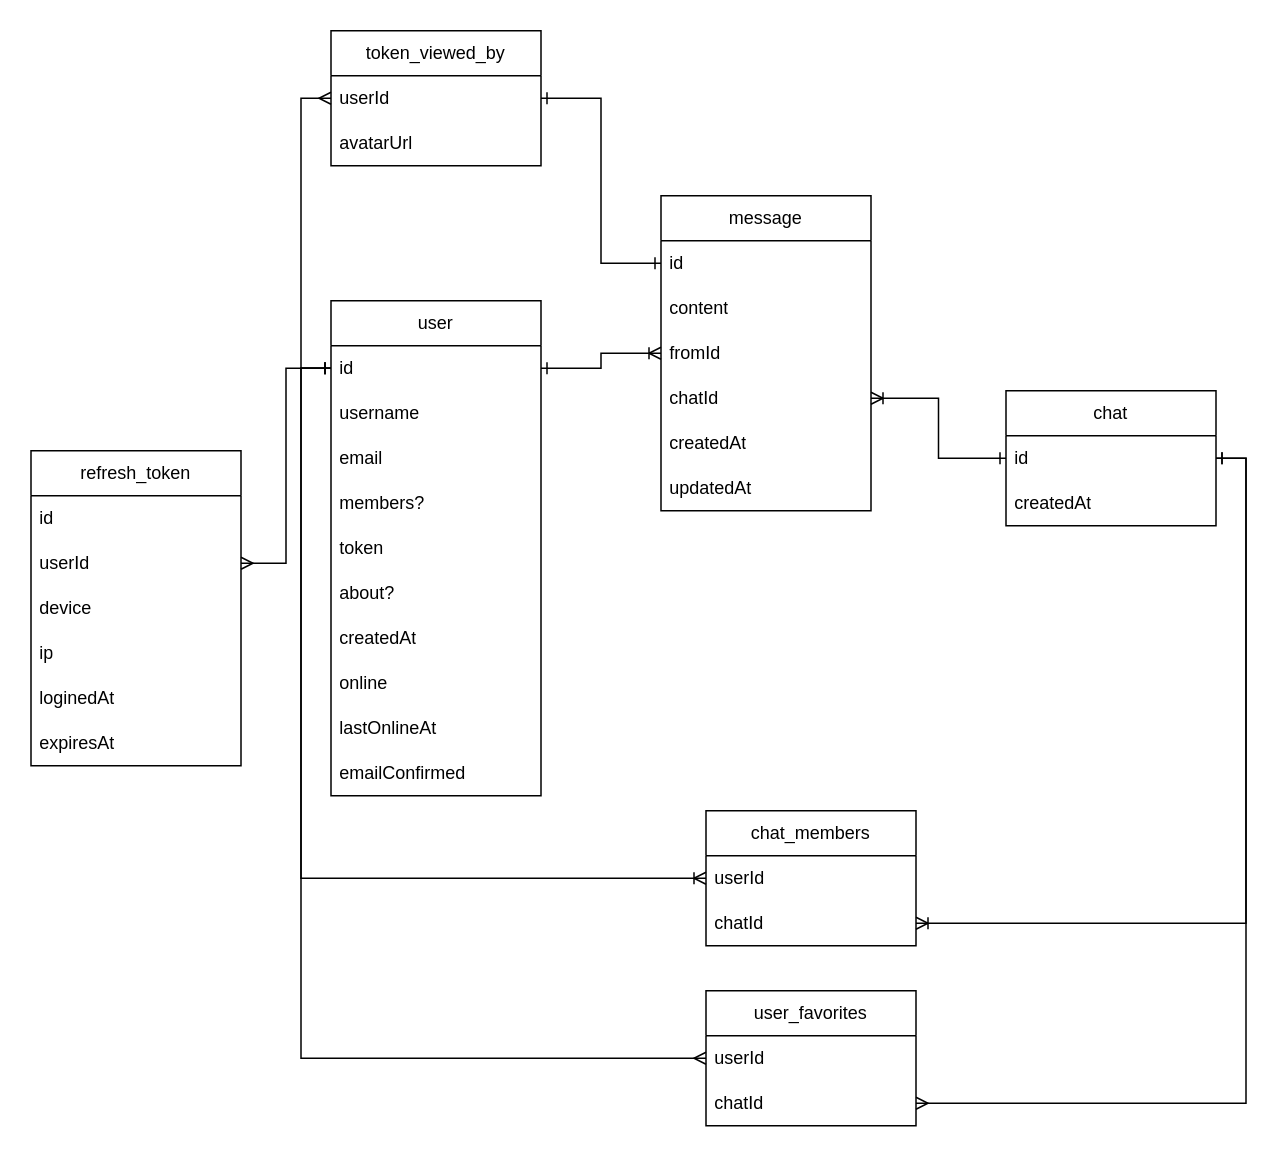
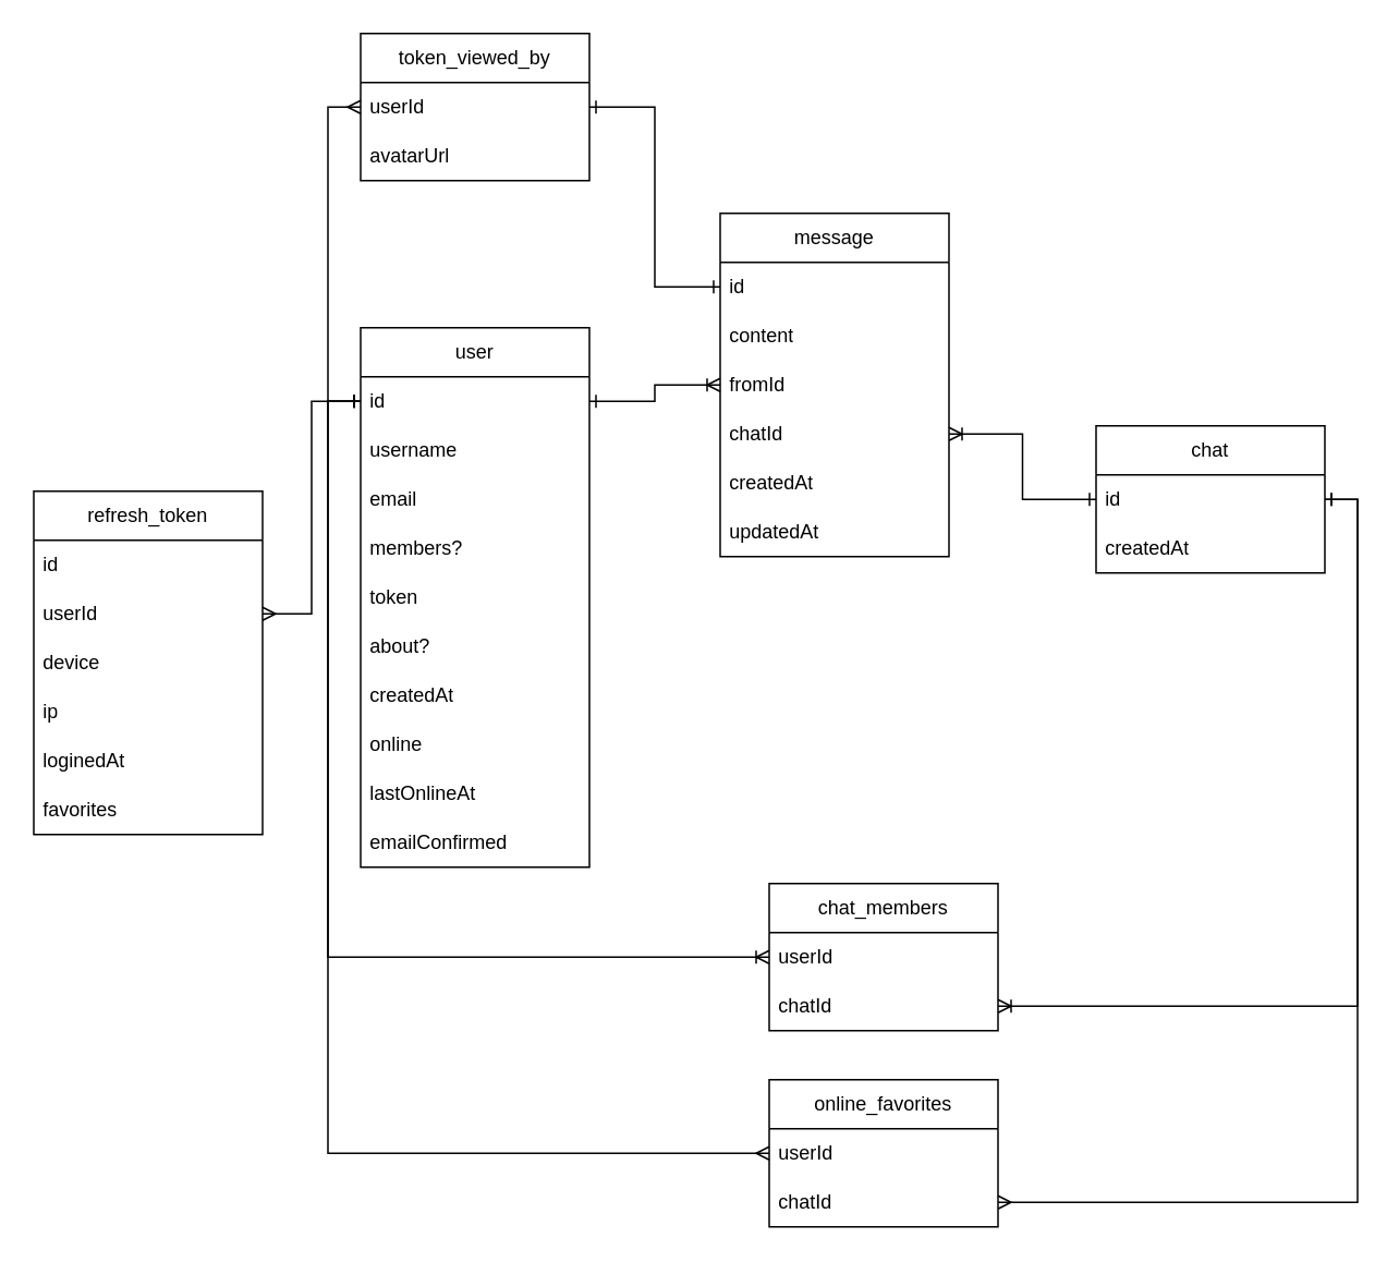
- <mxCell id="36" value="expiresAt" style="text;strokeColor=none;fillColor=none;align=left;verticalAlign=middle;spacingLeft=4;spacingRight=4;overflow=hidden;points=[[0,0.5],[1,0.5]];portConstraint=eastwest;rotatable=0;whiteSpace=wrap;html=1;" parent="30" vertex="1"><mxGeometry y="180" width="140" height="30" as="geometry" /></mxCell>
+ <mxCell id="36" value="favorites" style="text;strokeColor=none;fillColor=none;align=left;verticalAlign=middle;spacingLeft=4;spacingRight=4;overflow=hidden;points=[[0,0.5],[1,0.5]];portConstraint=eastwest;rotatable=0;whiteSpace=wrap;html=1;" parent="30" vertex="1"><mxGeometry y="180" width="140" height="30" as="geometry" /></mxCell>
- <mxCell id="38" value="user_favorites" style="swimlane;fontStyle=0;childLayout=stackLayout;horizontal=1;startSize=30;horizontalStack=0;resizeParent=1;resizeParentMax=0;resizeLast=0;collapsible=1;marginBottom=0;whiteSpace=wrap;html=1;" vertex="1" parent="1"><mxGeometry x="470" y="660" width="140" height="90" as="geometry" /></mxCell>
+ <mxCell id="38" value="online_favorites" style="swimlane;fontStyle=0;childLayout=stackLayout;horizontal=1;startSize=30;horizontalStack=0;resizeParent=1;resizeParentMax=0;resizeLast=0;collapsible=1;marginBottom=0;whiteSpace=wrap;html=1;" vertex="1" parent="1"><mxGeometry x="470" y="660" width="140" height="90" as="geometry" /></mxCell>
